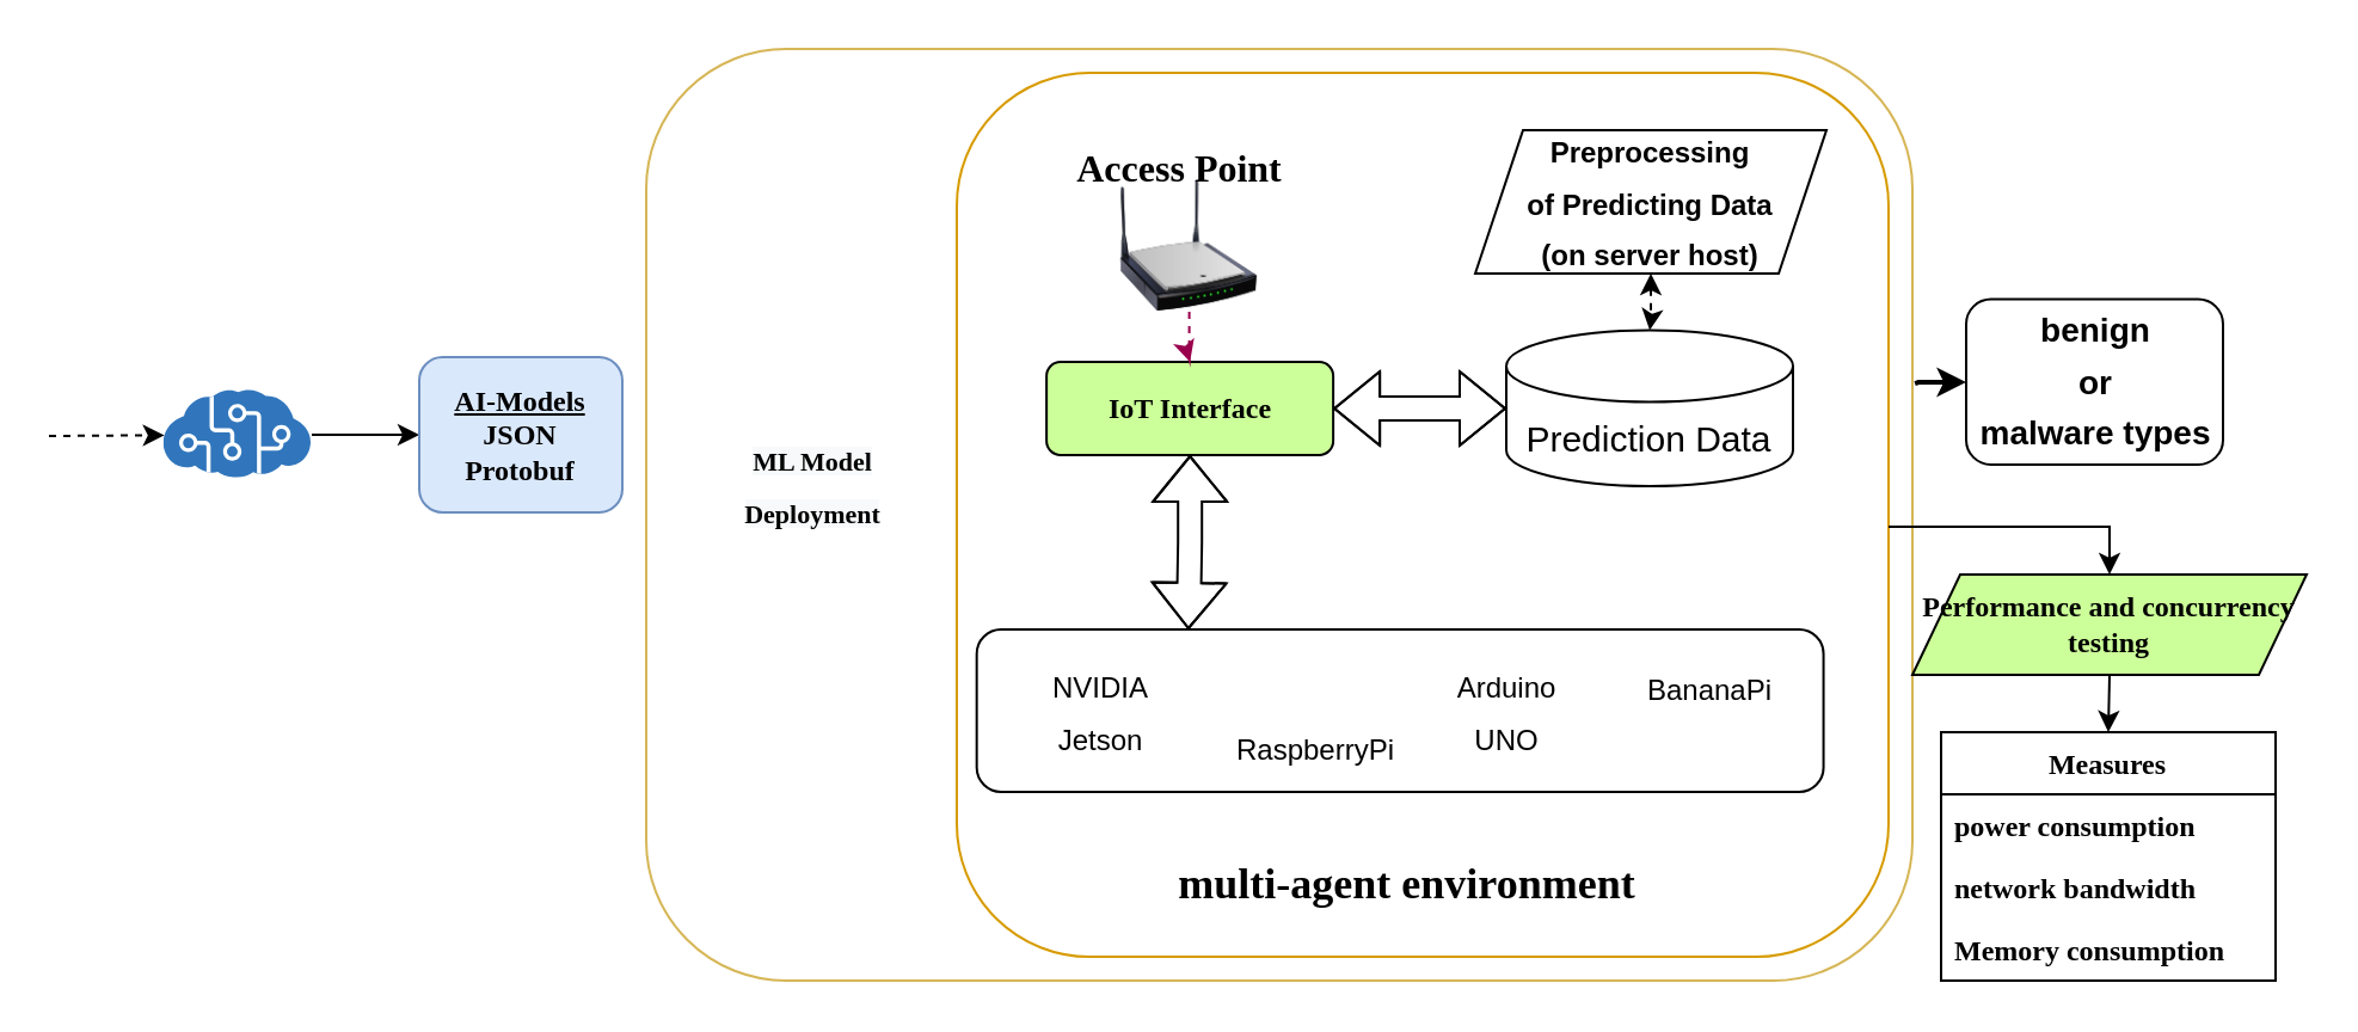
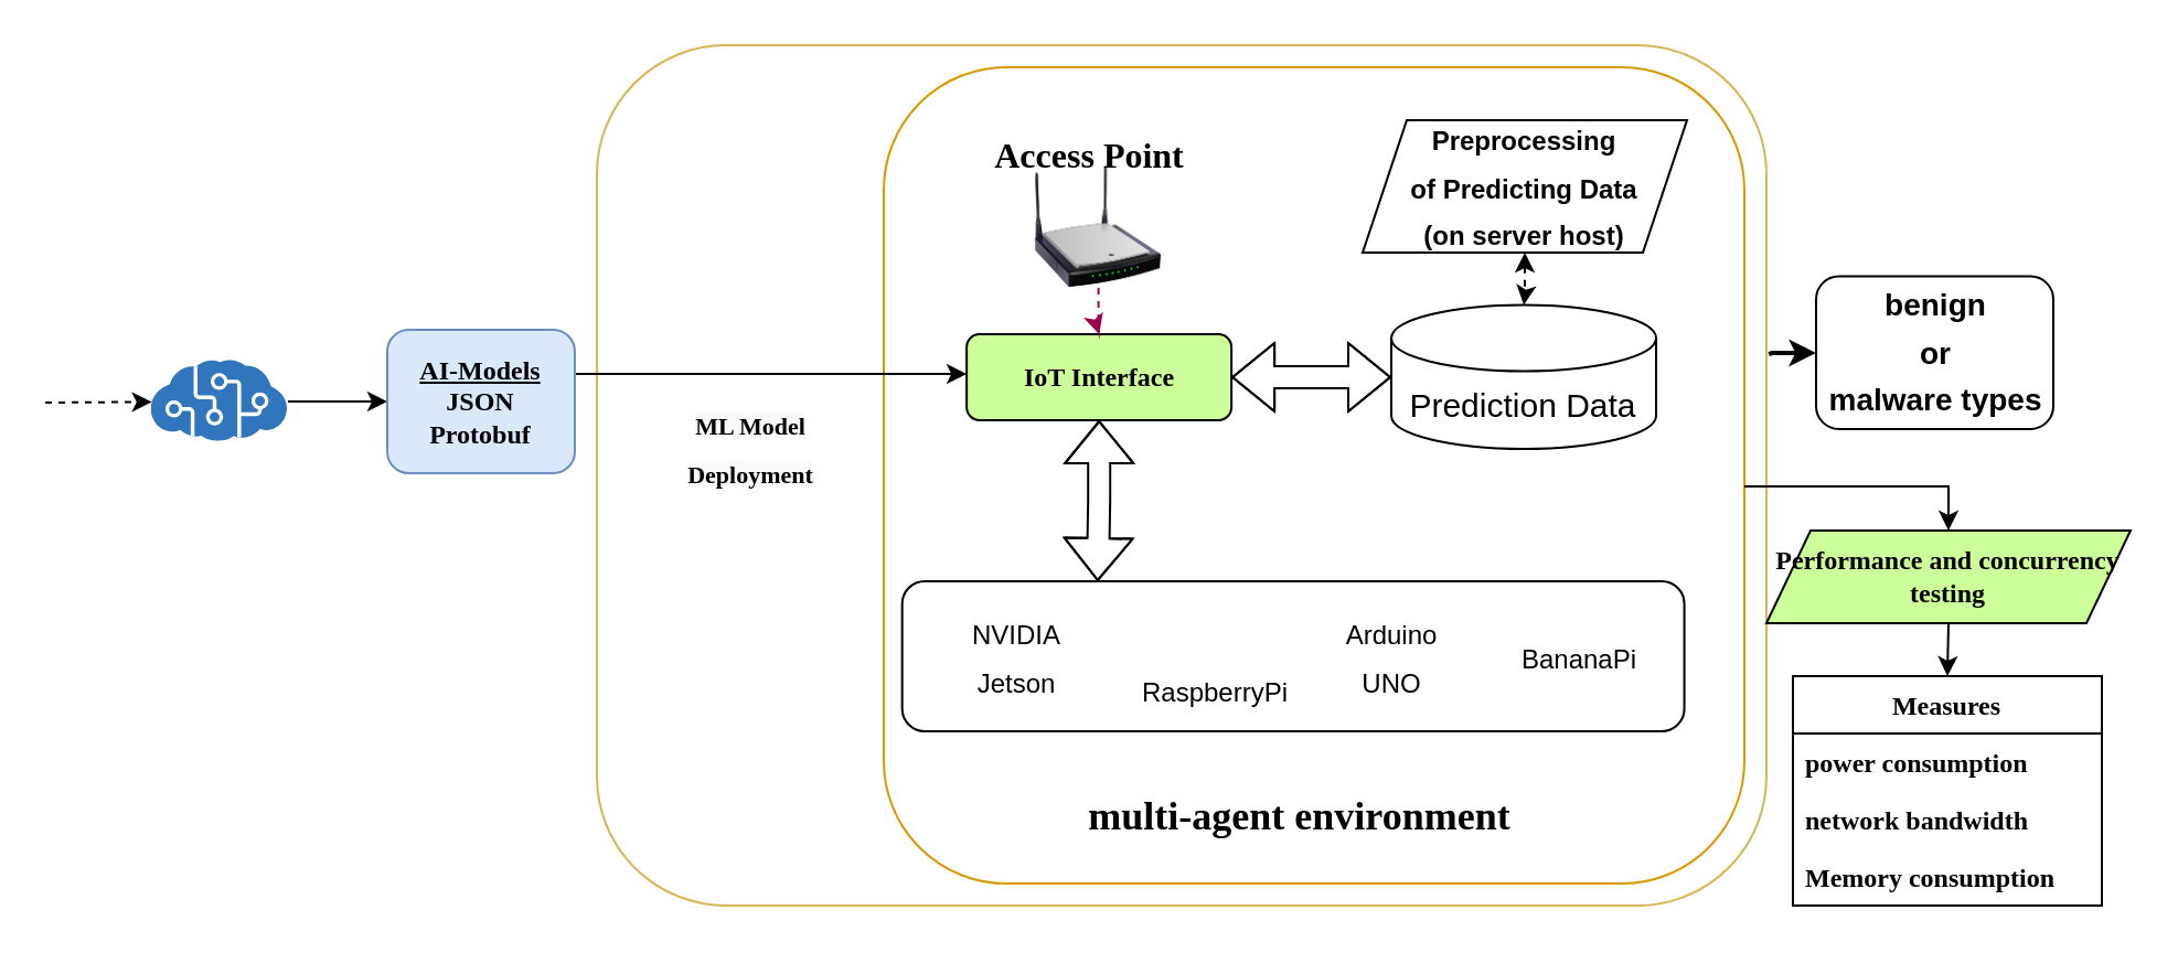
+ <mxCell id="12" style="edgeStyle=orthogonalEdgeStyle;rounded=0;orthogonalLoop=1;jettySize=auto;html=1;fontFamily=Verdana;fontStyle=1;exitX=1;exitY=0.5;exitDx=0;exitDy=0;" parent="1" source="13" target="11" edge="1"><mxGeometry relative="1" as="geometry"><mxPoint x="414" y="260" as="targetPoint" /><Array as="points"><mxPoint x="260" y="169" /></Array></mxGeometry></mxCell>
- <mxCell id="26" value="&lt;span style=&quot;font-size: 12px&quot;&gt;BananaPi&lt;/span&gt;" style="text;html=1;align=center;verticalAlign=middle;resizable=0;points=[];autosize=1;fontSize=18;" vertex="1" parent="1"><mxGeometry x="680" y="272" width="70" height="30" as="geometry" /></mxCell>
+ <mxCell id="26" value="&lt;span style=&quot;font-size: 12px&quot;&gt;BananaPi&lt;/span&gt;" style="text;html=1;align=center;verticalAlign=middle;resizable=0;points=[];autosize=1;fontSize=18;" vertex="1" parent="1"><mxGeometry x="680" y="282" width="70" height="30" as="geometry" /></mxCell>
